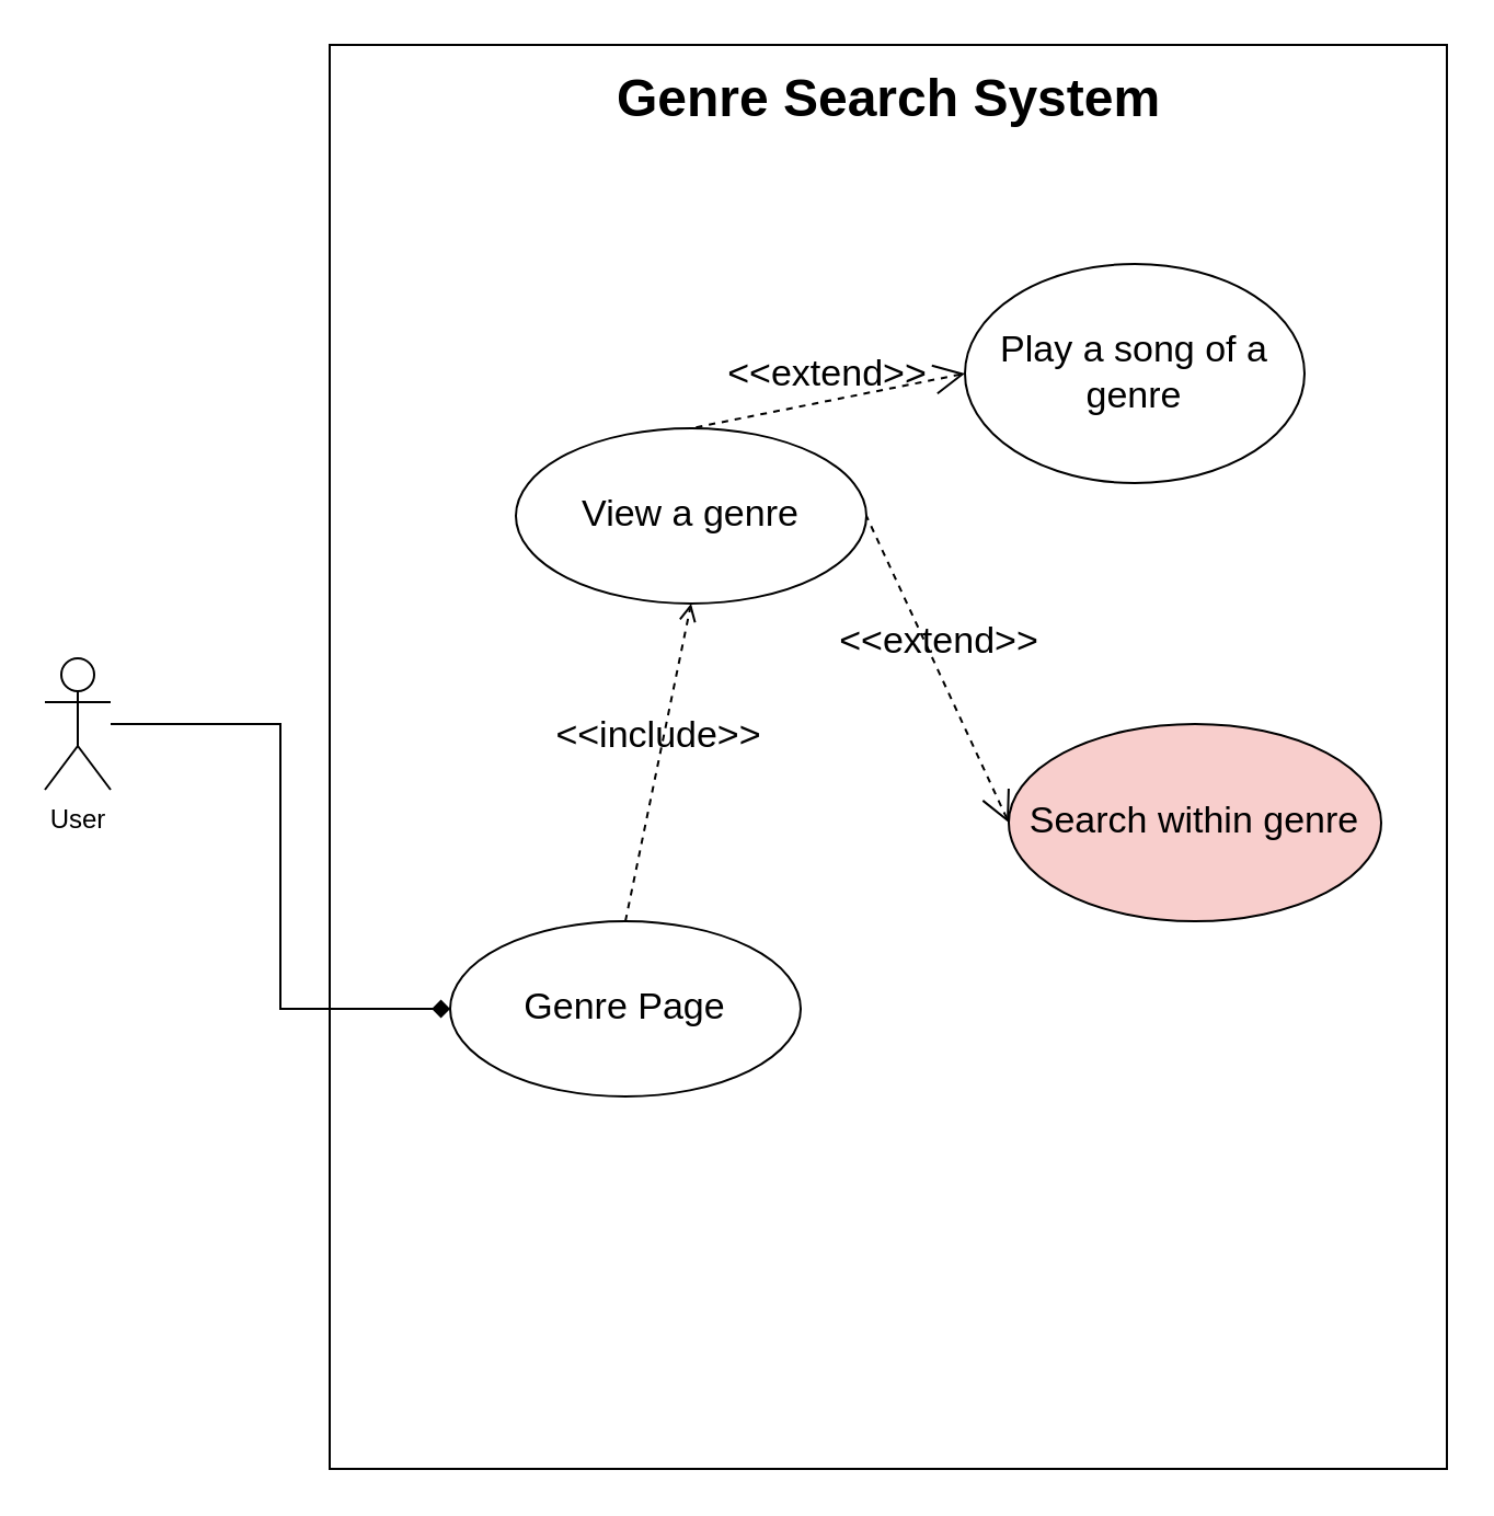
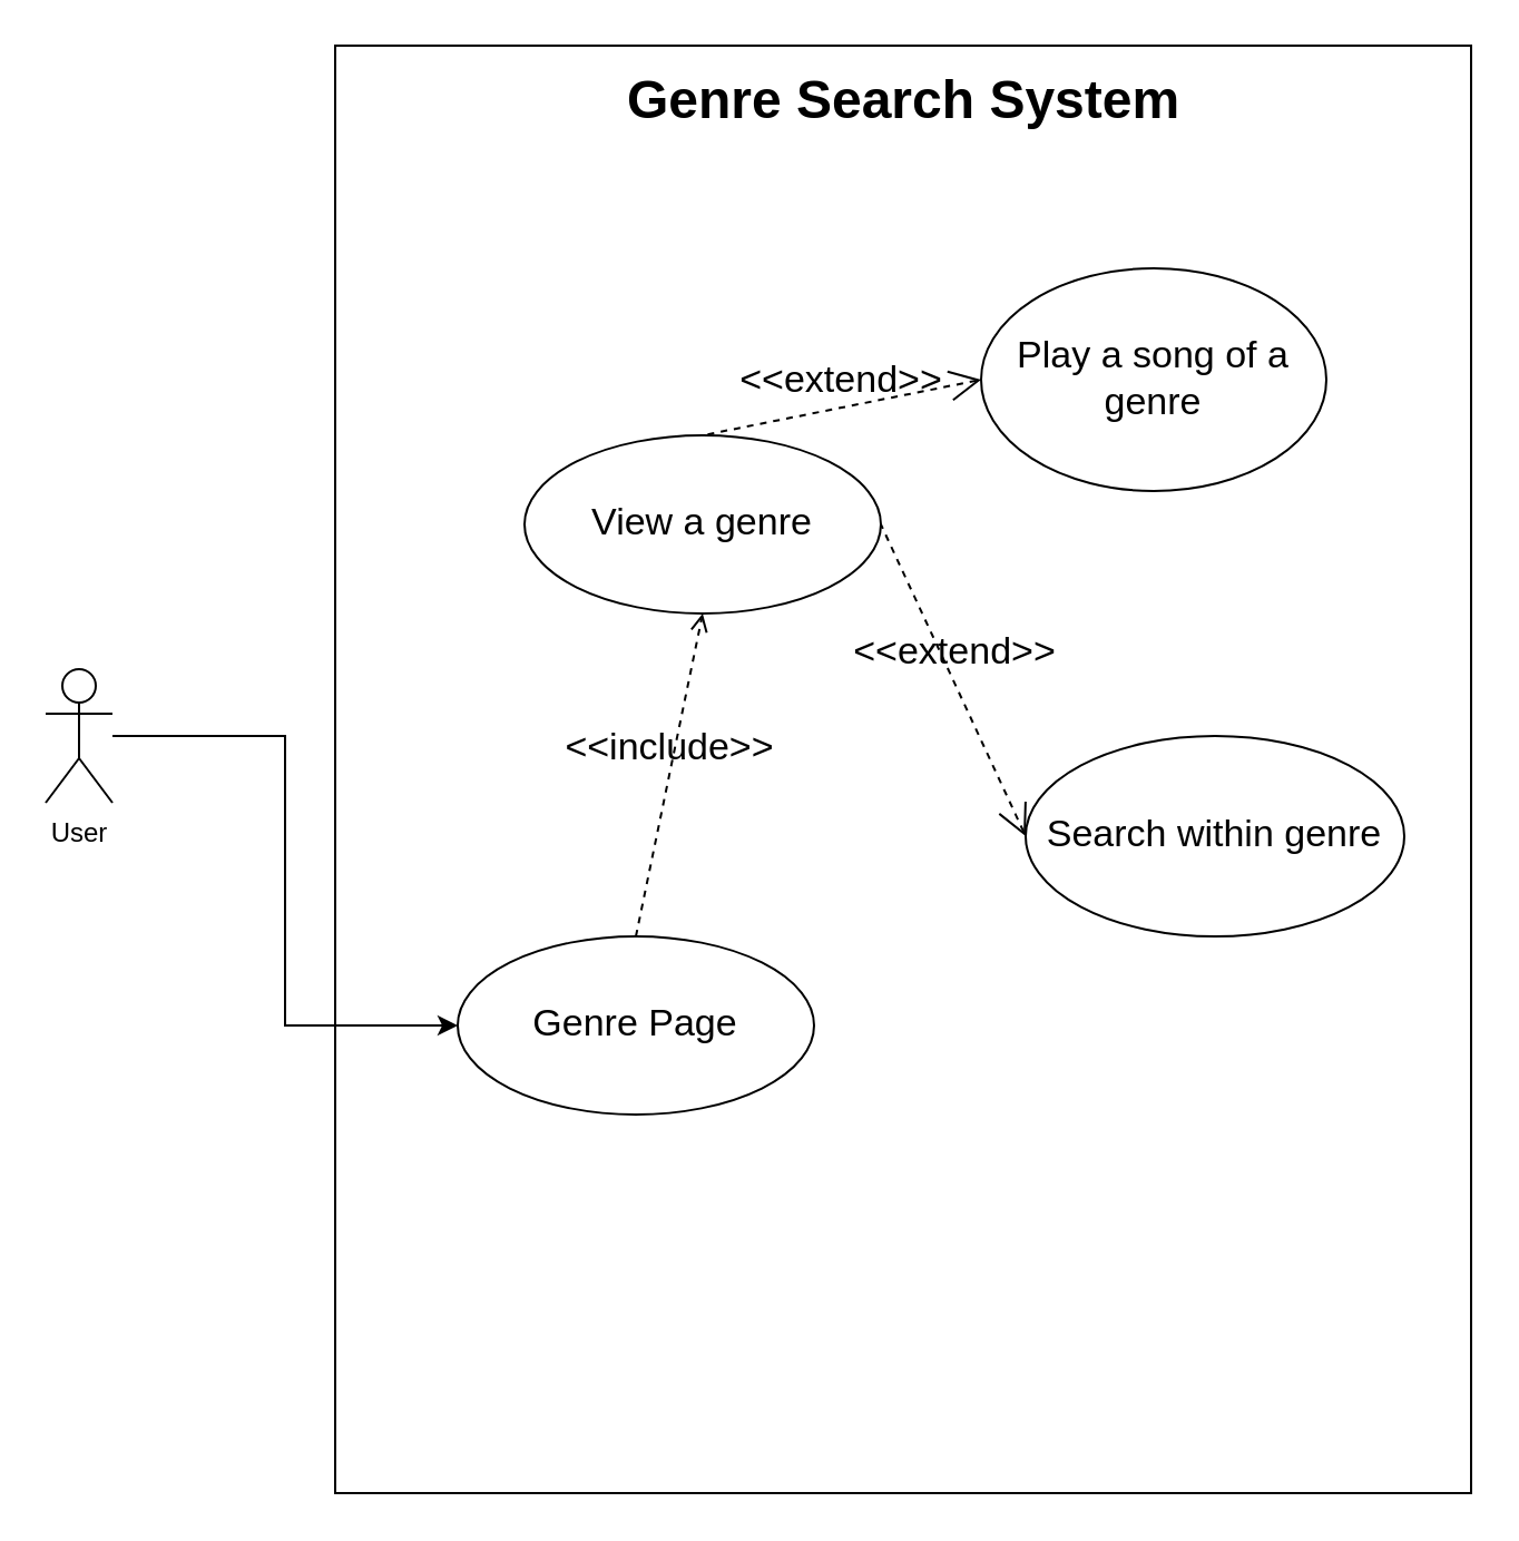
- <mxCell id="10" value="&lt;font style=&quot;font-size: 17px&quot;&gt;Search within genre&lt;/font&gt;" style="ellipse;whiteSpace=wrap;html=1;fillColor=#f8cecc;" parent="1" vertex="1"><mxGeometry x="460" y="330" width="170" height="90" as="geometry" /></mxCell>
+ <mxCell id="10" value="&lt;font style=&quot;font-size: 17px&quot;&gt;Search within genre&lt;/font&gt;" style="ellipse;whiteSpace=wrap;html=1;" parent="1" vertex="1"><mxGeometry x="460" y="330" width="170" height="90" as="geometry" /></mxCell>
- <mxCell id="4" style="edgeStyle=orthogonalEdgeStyle;rounded=0;orthogonalLoop=1;jettySize=auto;html=1;entryX=0;entryY=0.5;entryDx=0;entryDy=0;fontSize=14;endArrow=diamond;" parent="1" source="5" target="6" edge="1"><mxGeometry relative="1" as="geometry" /></mxCell>
+ <mxCell id="4" style="edgeStyle=orthogonalEdgeStyle;rounded=0;orthogonalLoop=1;jettySize=auto;html=1;entryX=0;entryY=0.5;entryDx=0;entryDy=0;fontSize=14;" parent="1" source="5" target="6" edge="1"><mxGeometry relative="1" as="geometry" /></mxCell>
